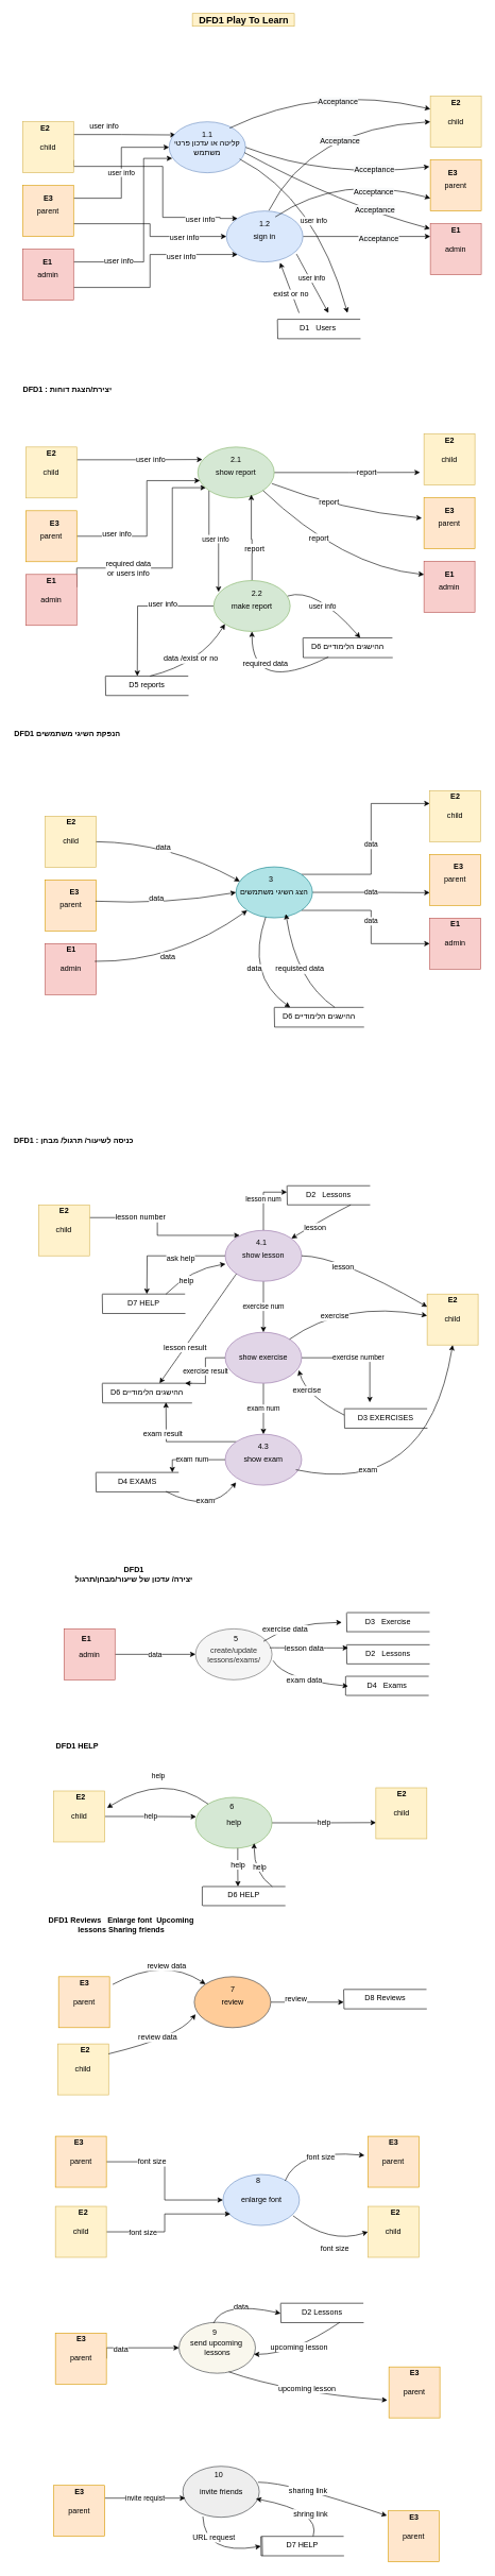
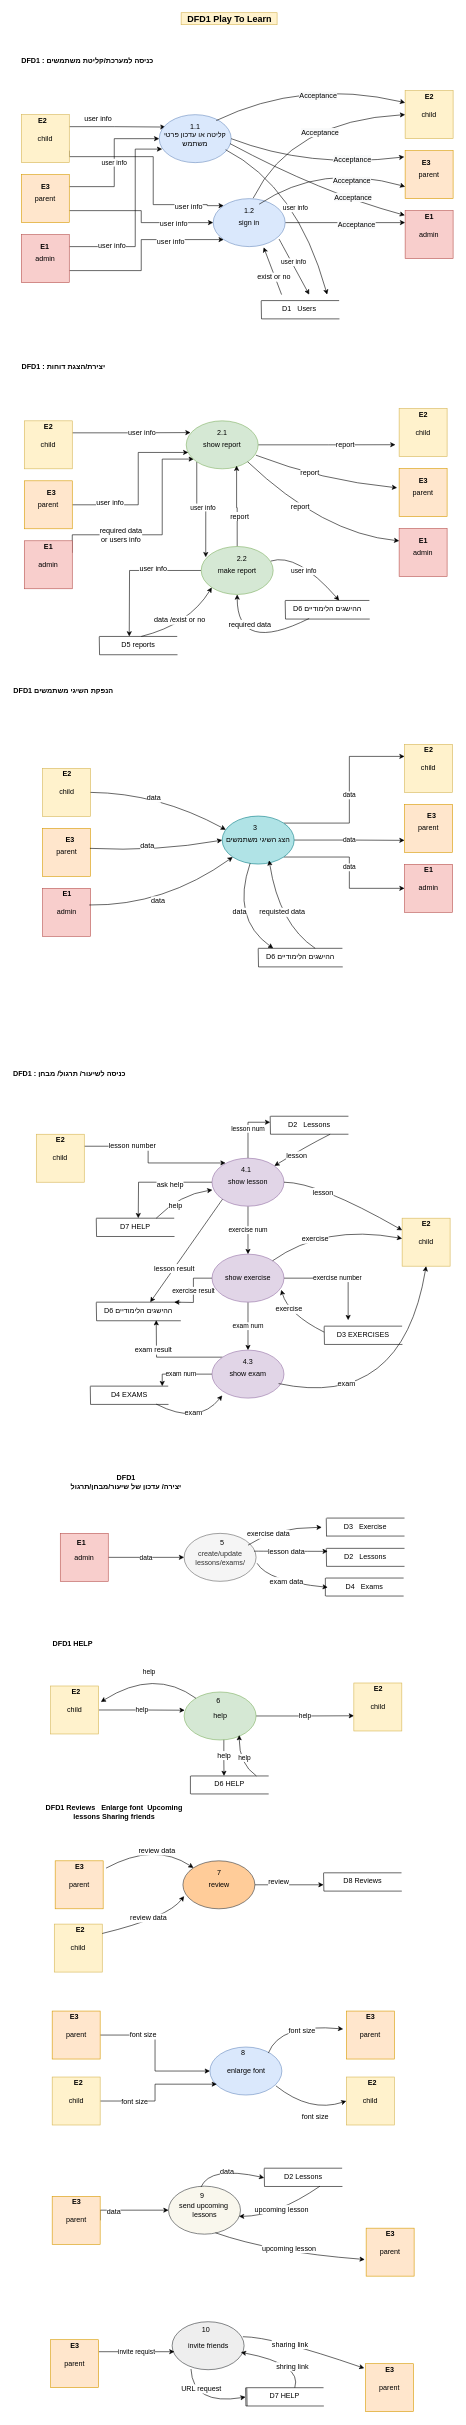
+ <mxCell id="2" value="&lt;b&gt;DFD1 : כניסה למערכת/קליטת משתמשים&lt;/b&gt;" style="text;html=1;align=center;verticalAlign=middle;resizable=0;points=[];;autosize=1;" vertex="1" parent="1"><mxGeometry x="35" y="90" width="220" height="20" as="geometry" /></mxCell>
